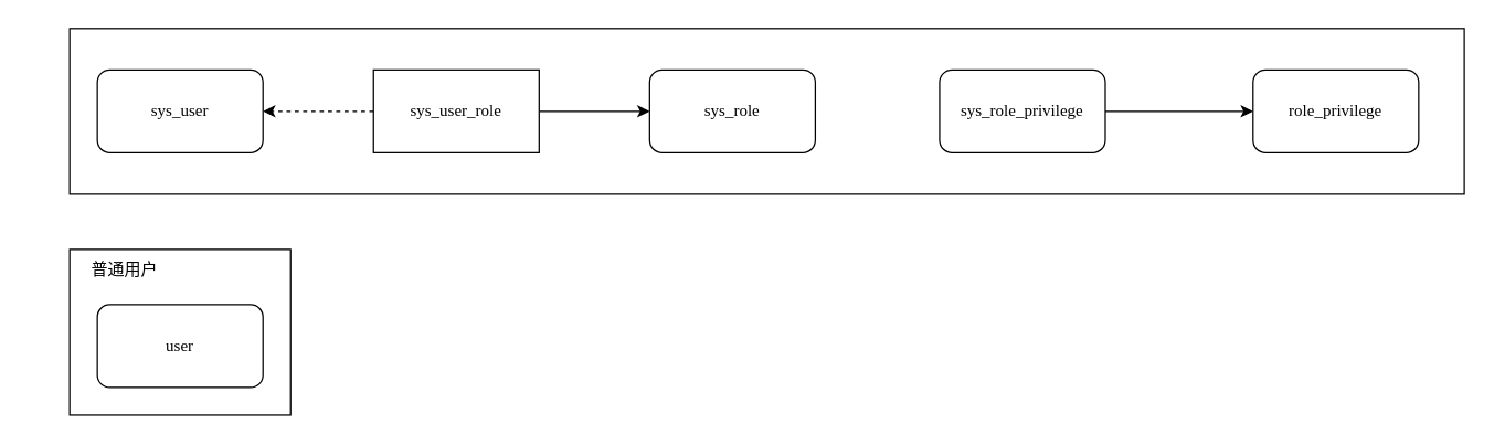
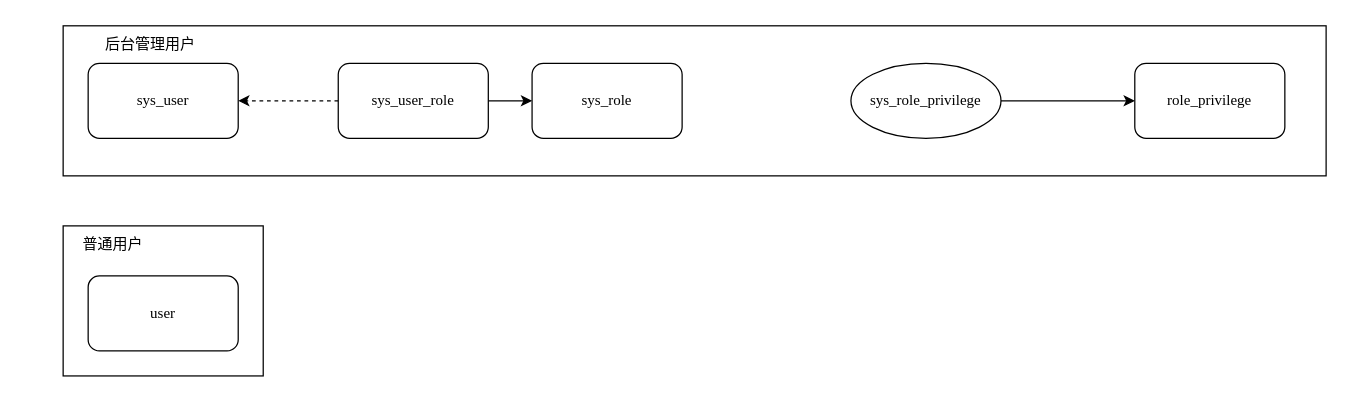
+ <mxCell id="13" value="后台管理用户" style="text;html=1;strokeColor=none;fillColor=none;align=center;verticalAlign=middle;whiteSpace=wrap;rounded=0;" vertex="1" parent="1"><mxGeometry x="80" y="20" width="80" height="30" as="geometry" /></mxCell>
- <mxCell id="6" value="&lt;p class=&quot;MsoNormal&quot;&gt;&lt;font face=&quot;Consolas&quot;&gt;sys_user_role&lt;/font&gt;&lt;/p&gt;" style="whiteSpace=wrap;html=1;rounded=0;" vertex="1" parent="1"><mxGeometry x="270" y="50" width="120" height="60" as="geometry" /></mxCell>
+ <mxCell id="6" value="&lt;p class=&quot;MsoNormal&quot;&gt;&lt;font face=&quot;Consolas&quot;&gt;sys_user_role&lt;/font&gt;&lt;/p&gt;" style="rounded=1;whiteSpace=wrap;html=1;" vertex="1" parent="1"><mxGeometry x="270" y="50" width="120" height="60" as="geometry" /></mxCell>
- <mxCell id="8" value="&lt;p class=&quot;MsoNormal&quot;&gt;&lt;font face=&quot;Consolas&quot;&gt;sys_role&lt;/font&gt;&lt;/p&gt;" style="rounded=1;whiteSpace=wrap;html=1;" vertex="1" parent="1"><mxGeometry x="470" y="50" width="120" height="60" as="geometry" /></mxCell>
+ <mxCell id="8" value="&lt;p class=&quot;MsoNormal&quot;&gt;&lt;font face=&quot;Consolas&quot;&gt;sys_role&lt;/font&gt;&lt;/p&gt;" style="rounded=1;whiteSpace=wrap;html=1;" vertex="1" parent="1"><mxGeometry x="425" y="50" width="120" height="60" as="geometry" /></mxCell>
- <mxCell id="10" value="&lt;p class=&quot;MsoNormal&quot;&gt;&lt;font face=&quot;Consolas&quot;&gt;sys_role_privilege&lt;/font&gt;&lt;/p&gt;" style="rounded=1;whiteSpace=wrap;html=1;" vertex="1" parent="1"><mxGeometry x="680" y="50" width="120" height="60" as="geometry" /></mxCell>
+ <mxCell id="10" value="&lt;p class=&quot;MsoNormal&quot;&gt;&lt;font face=&quot;Consolas&quot;&gt;sys_role_privilege&lt;/font&gt;&lt;/p&gt;" style="ellipse;whiteSpace=wrap;html=1;" vertex="1" parent="1"><mxGeometry x="680" y="50" width="120" height="60" as="geometry" /></mxCell>
